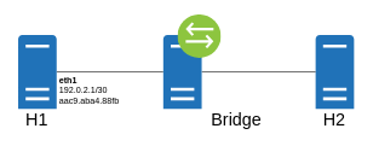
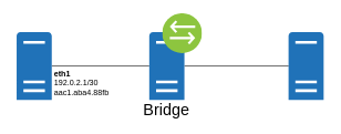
- <mxCell id="8" value="&lt;div style=&quot;text-align: left;&quot;&gt;&lt;span style=&quot;background-color: initial;&quot;&gt;&lt;b&gt;eth1&lt;/b&gt;&lt;/span&gt;&lt;/div&gt;&lt;div style=&quot;text-align: left;&quot;&gt;&lt;span style=&quot;background-color: initial;&quot;&gt;192.0.2.1/30&lt;/span&gt;&lt;/div&gt;&lt;div style=&quot;text-align: left;&quot;&gt;&lt;span style=&quot;background-color: initial;&quot;&gt;aac9.aba4.88fb&lt;/span&gt;&lt;/div&gt;" style="text;html=1;strokeColor=none;fillColor=none;align=center;verticalAlign=middle;whiteSpace=wrap;rounded=0;" vertex="1" parent="1"><mxGeometry x="76.96" y="100" width="90" height="50" as="geometry" /></mxCell>
+ <mxCell id="8" value="&lt;div style=&quot;text-align: left;&quot;&gt;&lt;span style=&quot;background-color: initial;&quot;&gt;&lt;b&gt;eth1&lt;/b&gt;&lt;/span&gt;&lt;/div&gt;&lt;div style=&quot;text-align: left;&quot;&gt;&lt;span style=&quot;background-color: initial;&quot;&gt;192.0.2.1/30&lt;/span&gt;&lt;/div&gt;&lt;div style=&quot;text-align: left;&quot;&gt;&lt;span style=&quot;background-color: initial;&quot;&gt;aac1.aba4.88fb&lt;/span&gt;&lt;/div&gt;" style="text;html=1;strokeColor=none;fillColor=none;align=center;verticalAlign=middle;whiteSpace=wrap;rounded=0;" vertex="1" parent="1"><mxGeometry x="76.96" y="100" width="90" height="50" as="geometry" /></mxCell>
- <mxCell id="9" value="H1" style="text;html=1;strokeColor=none;fillColor=none;align=center;verticalAlign=middle;whiteSpace=wrap;rounded=0;fontSize=24;" vertex="1" parent="1"><mxGeometry x="20.48" y="150" width="60" height="30" as="geometry" /></mxCell>
- <mxCell id="10" value="Bridge" style="text;html=1;strokeColor=none;fillColor=none;align=center;verticalAlign=middle;whiteSpace=wrap;rounded=0;fontSize=24;" vertex="1" parent="1"><mxGeometry x="295.48" y="150" width="60" height="30" as="geometry" /></mxCell>
+ <mxCell id="10" value="Bridge" style="text;html=1;strokeColor=none;fillColor=none;align=center;verticalAlign=middle;whiteSpace=wrap;rounded=0;fontSize=24;" vertex="1" parent="1"><mxGeometry x="220.48" y="150" width="60" height="30" as="geometry" /></mxCell>
- <mxCell id="11" value="H2" style="text;html=1;strokeColor=none;fillColor=none;align=center;verticalAlign=middle;whiteSpace=wrap;rounded=0;fontSize=24;" vertex="1" parent="1"><mxGeometry x="430.48" y="150" width="60" height="30" as="geometry" /></mxCell>
